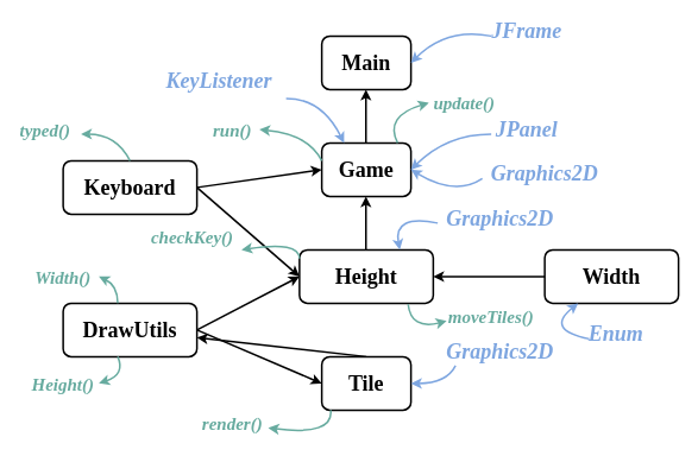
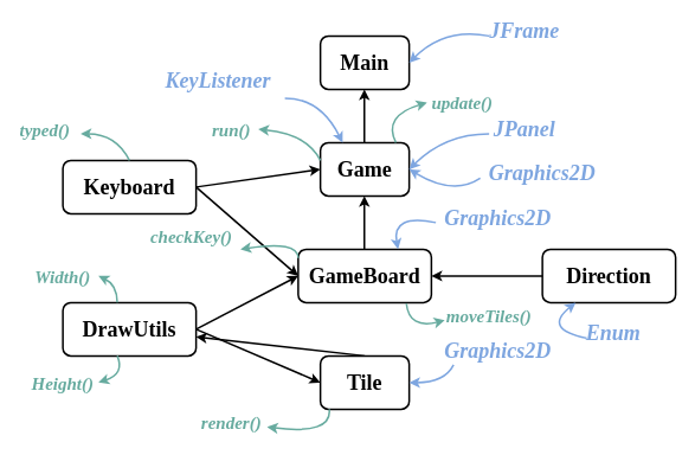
- <mxCell id="4" value="&lt;font size=&quot;1&quot; face=&quot;LXGW WenKai&quot;&gt;&lt;b style=&quot;font-size: 24px;&quot;&gt;Height&lt;br&gt;&lt;/b&gt;&lt;/font&gt;" style="rounded=1;whiteSpace=wrap;html=1;fillColor=none;strokeWidth=2;" vertex="1" parent="1"><mxGeometry x="335" y="280" width="150" height="60" as="geometry" /></mxCell>
+ <mxCell id="4" value="&lt;font size=&quot;1&quot; face=&quot;LXGW WenKai&quot;&gt;&lt;b style=&quot;font-size: 24px;&quot;&gt;GameBoard&lt;br&gt;&lt;/b&gt;&lt;/font&gt;" style="rounded=1;whiteSpace=wrap;html=1;fillColor=none;strokeWidth=2;" vertex="1" parent="1"><mxGeometry x="335" y="280" width="150" height="60" as="geometry" /></mxCell>
- <mxCell id="5" value="&lt;font size=&quot;1&quot; face=&quot;LXGW WenKai&quot;&gt;&lt;b style=&quot;font-size: 24px;&quot;&gt;Width&lt;br&gt;&lt;/b&gt;&lt;/font&gt;" style="rounded=1;whiteSpace=wrap;html=1;fillColor=none;strokeWidth=2;" vertex="1" parent="1"><mxGeometry x="610" y="280" width="150" height="60" as="geometry" /></mxCell>
+ <mxCell id="5" value="&lt;font size=&quot;1&quot; face=&quot;LXGW WenKai&quot;&gt;&lt;b style=&quot;font-size: 24px;&quot;&gt;Direction&lt;br&gt;&lt;/b&gt;&lt;/font&gt;" style="rounded=1;whiteSpace=wrap;html=1;fillColor=none;strokeWidth=2;" vertex="1" parent="1"><mxGeometry x="610" y="280" width="150" height="60" as="geometry" /></mxCell>
